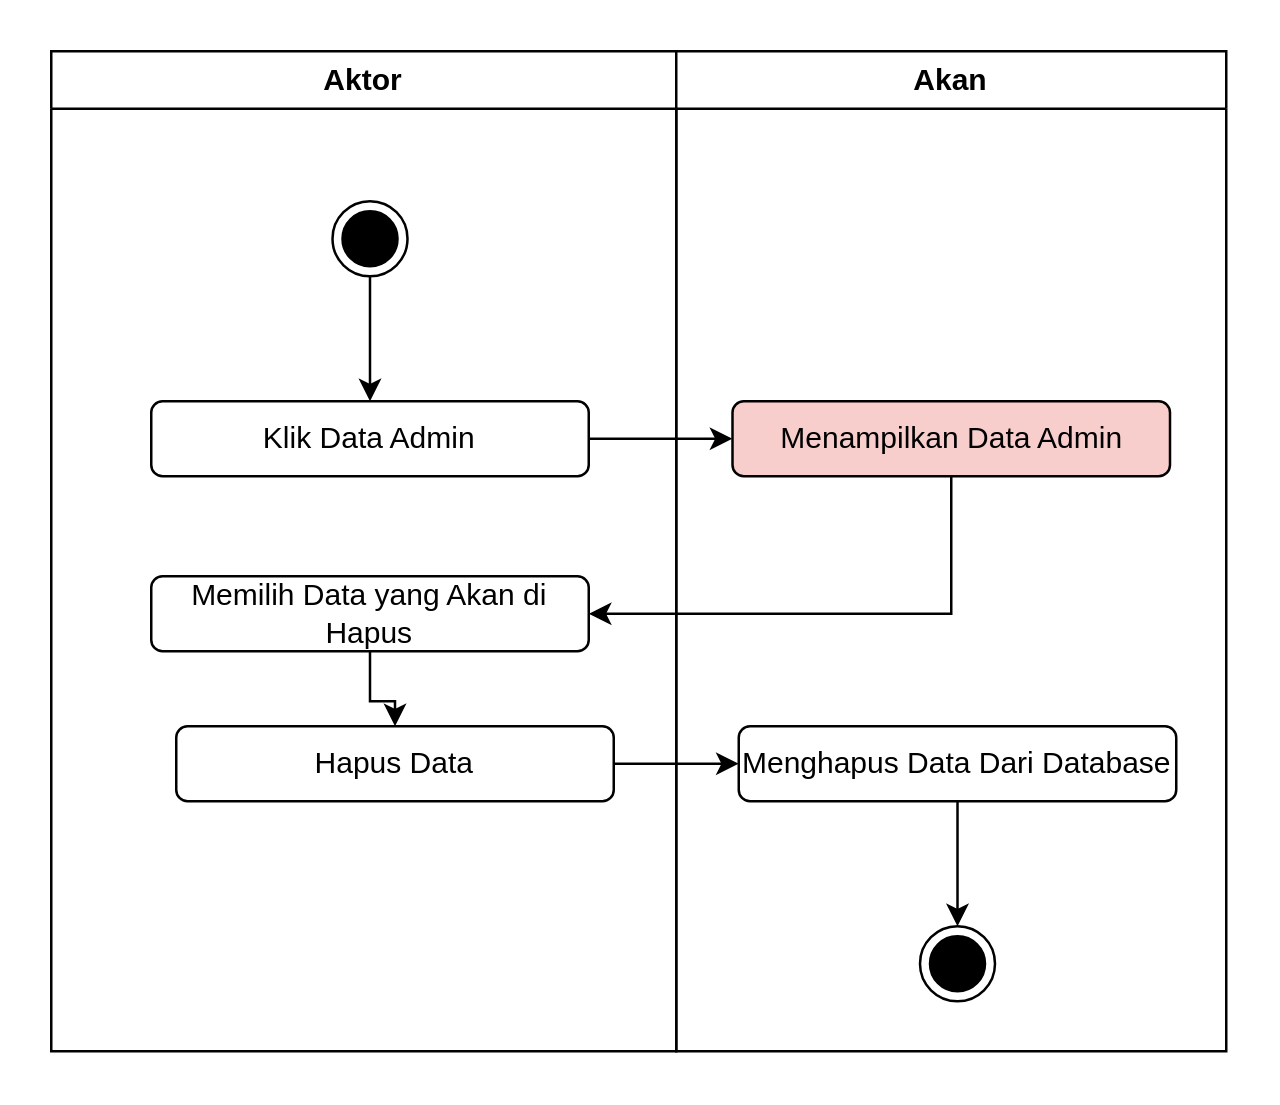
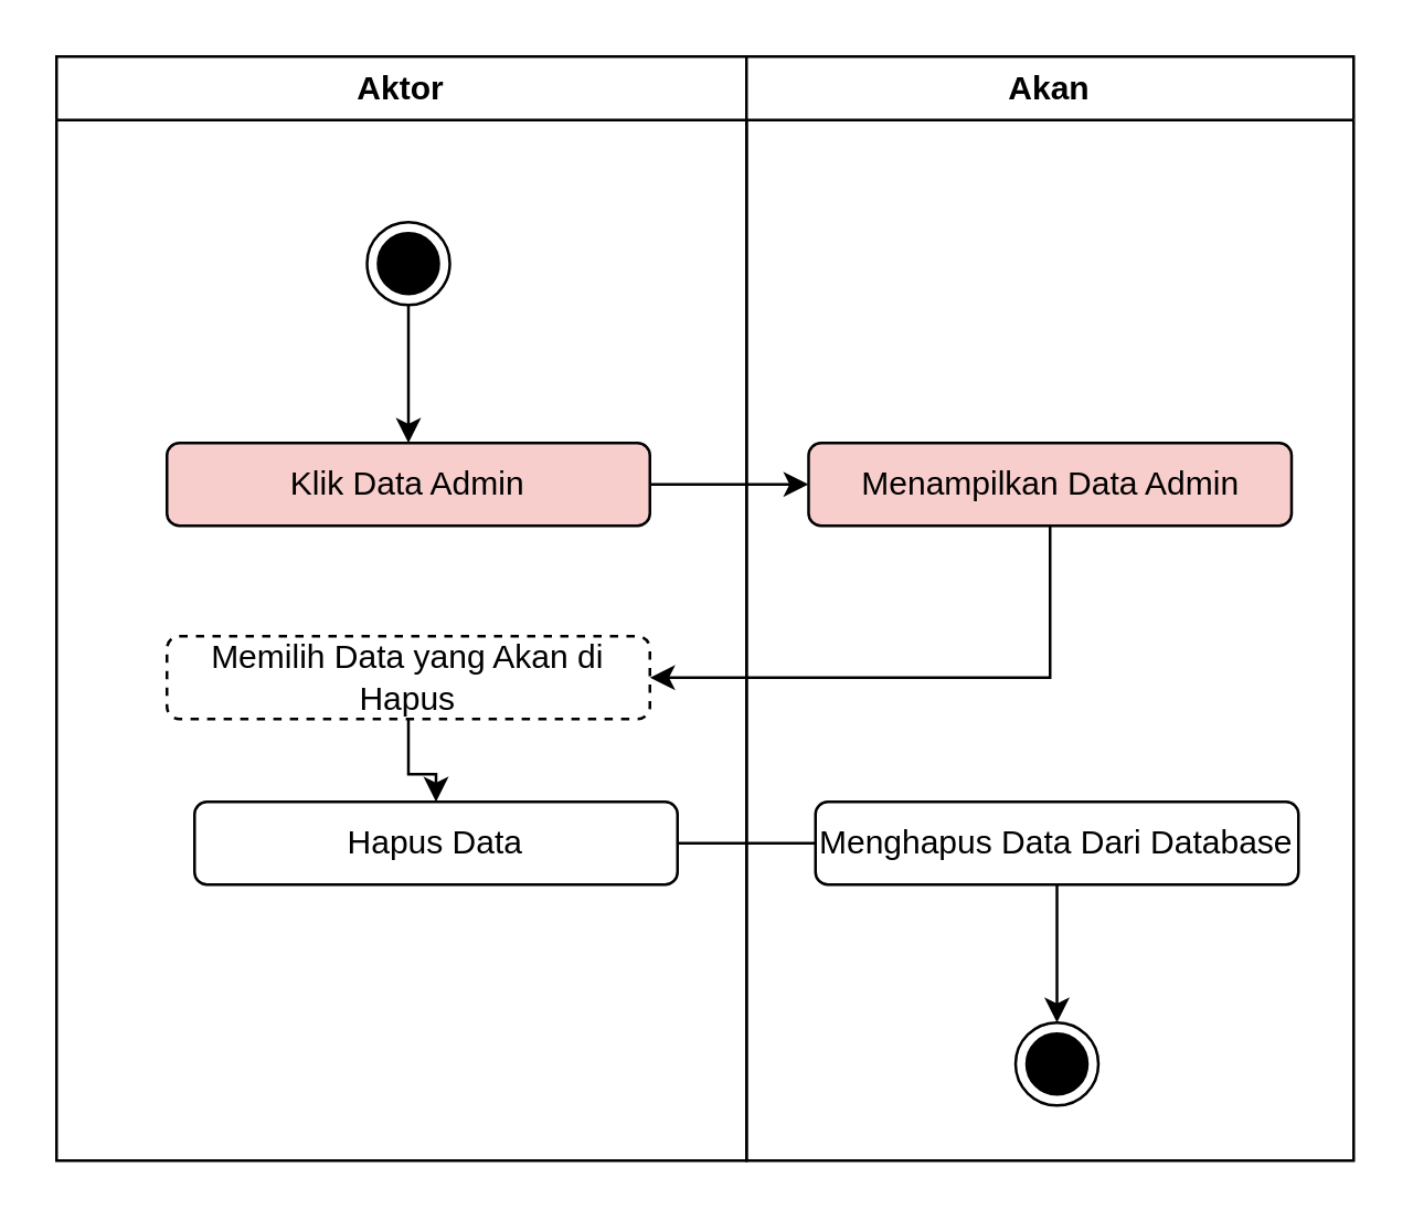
- <mxCell id="5" value="Klik Data Admin" style="rounded=1;whiteSpace=wrap;html=1;" vertex="1" parent="2"><mxGeometry x="40" y="140" width="175" height="30" as="geometry" /></mxCell>
+ <mxCell id="5" value="Klik Data Admin" style="rounded=1;whiteSpace=wrap;html=1;fillColor=#f8cecc;" vertex="1" parent="2"><mxGeometry x="40" y="140" width="175" height="30" as="geometry" /></mxCell>
- <mxCell id="7" value="Memilih Data yang Akan di Hapus" style="rounded=1;whiteSpace=wrap;html=1;" vertex="1" parent="2"><mxGeometry x="40" y="210" width="175" height="30" as="geometry" /></mxCell>
+ <mxCell id="7" value="Memilih Data yang Akan di Hapus" style="rounded=1;whiteSpace=wrap;html=1;dashed=1;" vertex="1" parent="2"><mxGeometry x="40" y="210" width="175" height="30" as="geometry" /></mxCell>
- <mxCell id="15" style="edgeStyle=orthogonalEdgeStyle;rounded=0;orthogonalLoop=1;jettySize=auto;html=1;exitX=1;exitY=0.5;exitDx=0;exitDy=0;entryX=0;entryY=0.5;entryDx=0;entryDy=0;" edge="1" parent="1" source="8" target="12"><mxGeometry relative="1" as="geometry" /></mxCell>
+ <mxCell id="15" style="edgeStyle=orthogonalEdgeStyle;rounded=0;orthogonalLoop=1;jettySize=auto;html=1;exitX=1;exitY=0.5;exitDx=0;exitDy=0;entryX=0;entryY=0.5;entryDx=0;entryDy=0;endArrow=none;" edge="1" parent="1" source="8" target="12"><mxGeometry relative="1" as="geometry" /></mxCell>
